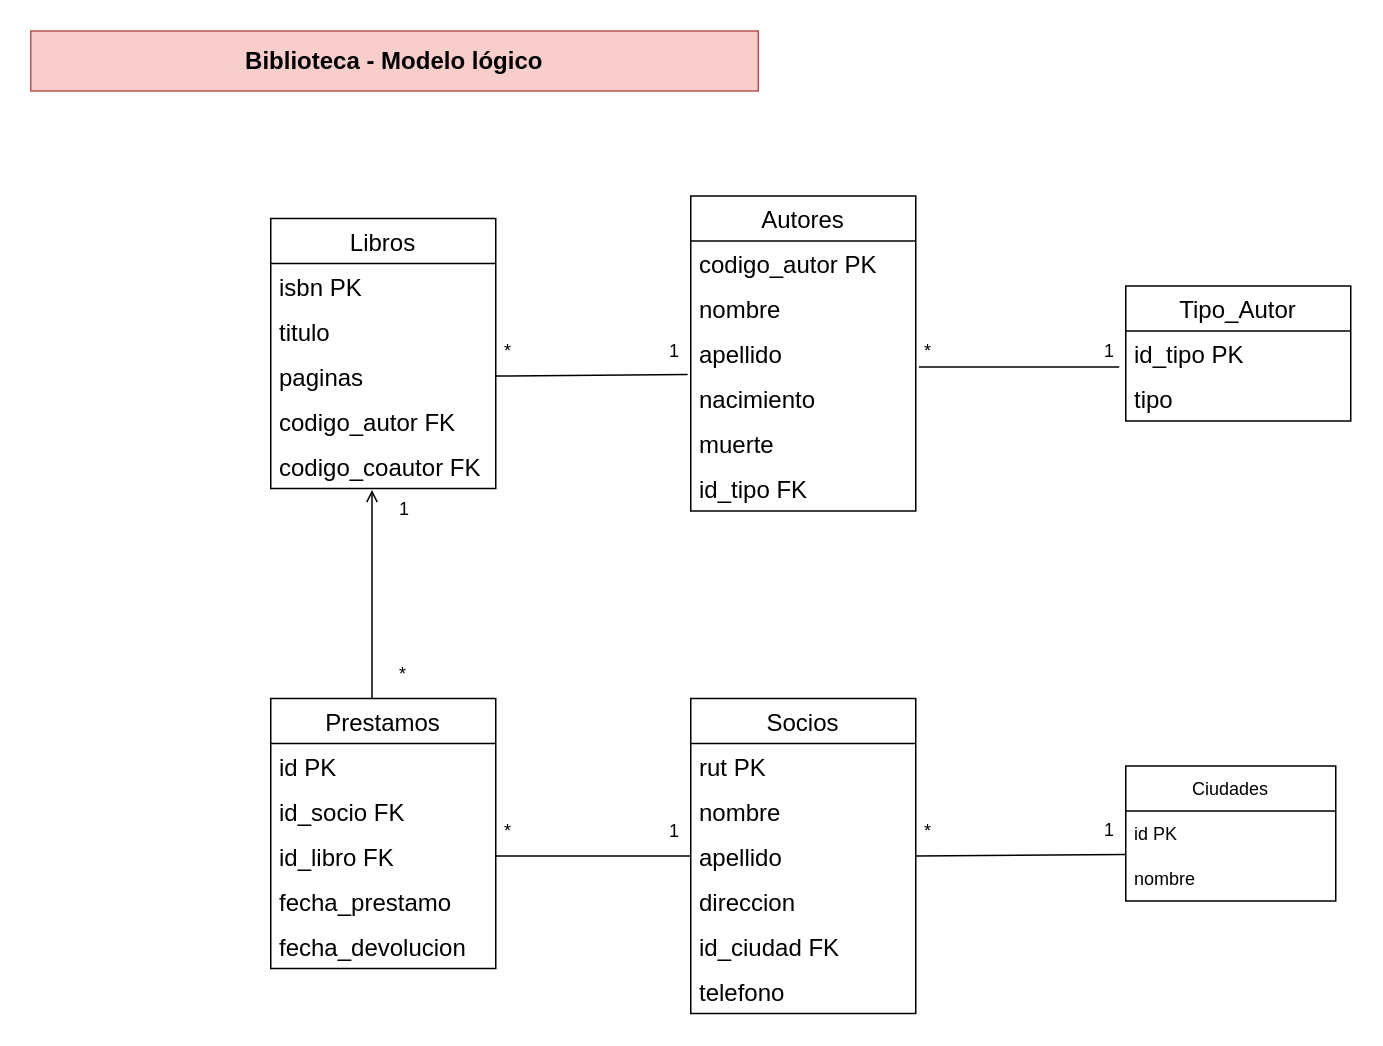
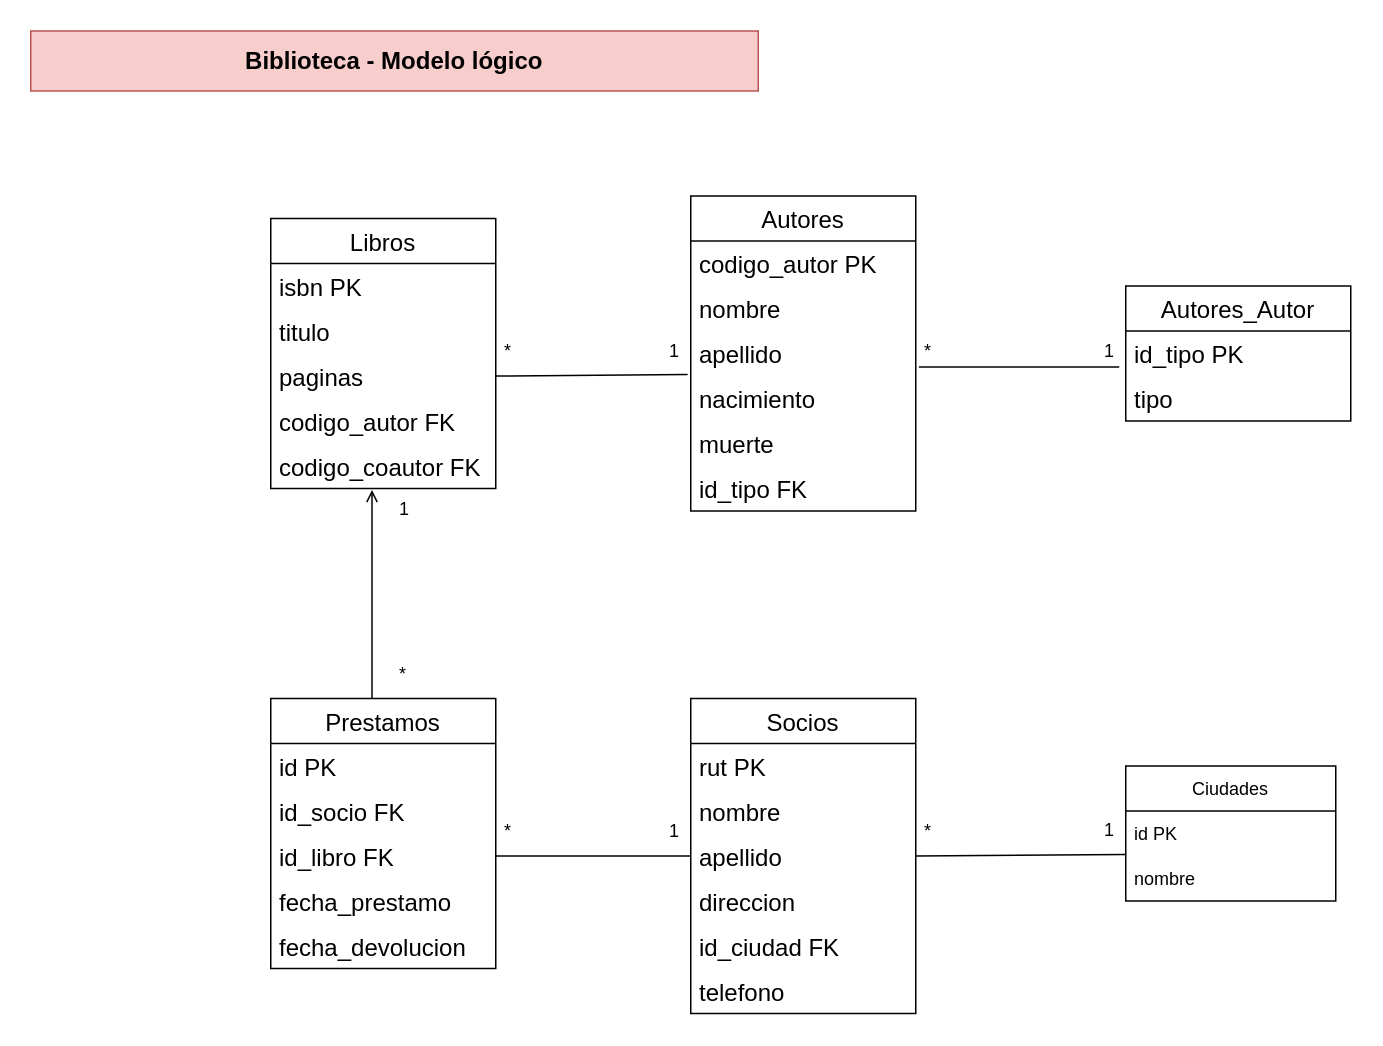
- <mxCell id="16" value="Tipo_Autor" style="swimlane;fontStyle=0;childLayout=stackLayout;horizontal=1;startSize=30;horizontalStack=0;resizeParent=1;resizeParentMax=0;resizeLast=0;collapsible=1;marginBottom=0;labelBackgroundColor=none;fontSize=16;" parent="1" vertex="1"><mxGeometry x="750" y="190" width="150" height="90" as="geometry" /></mxCell>
+ <mxCell id="16" value="Autores_Autor" style="swimlane;fontStyle=0;childLayout=stackLayout;horizontal=1;startSize=30;horizontalStack=0;resizeParent=1;resizeParentMax=0;resizeLast=0;collapsible=1;marginBottom=0;labelBackgroundColor=none;fontSize=16;" parent="1" vertex="1"><mxGeometry x="750" y="190" width="150" height="90" as="geometry" /></mxCell>
